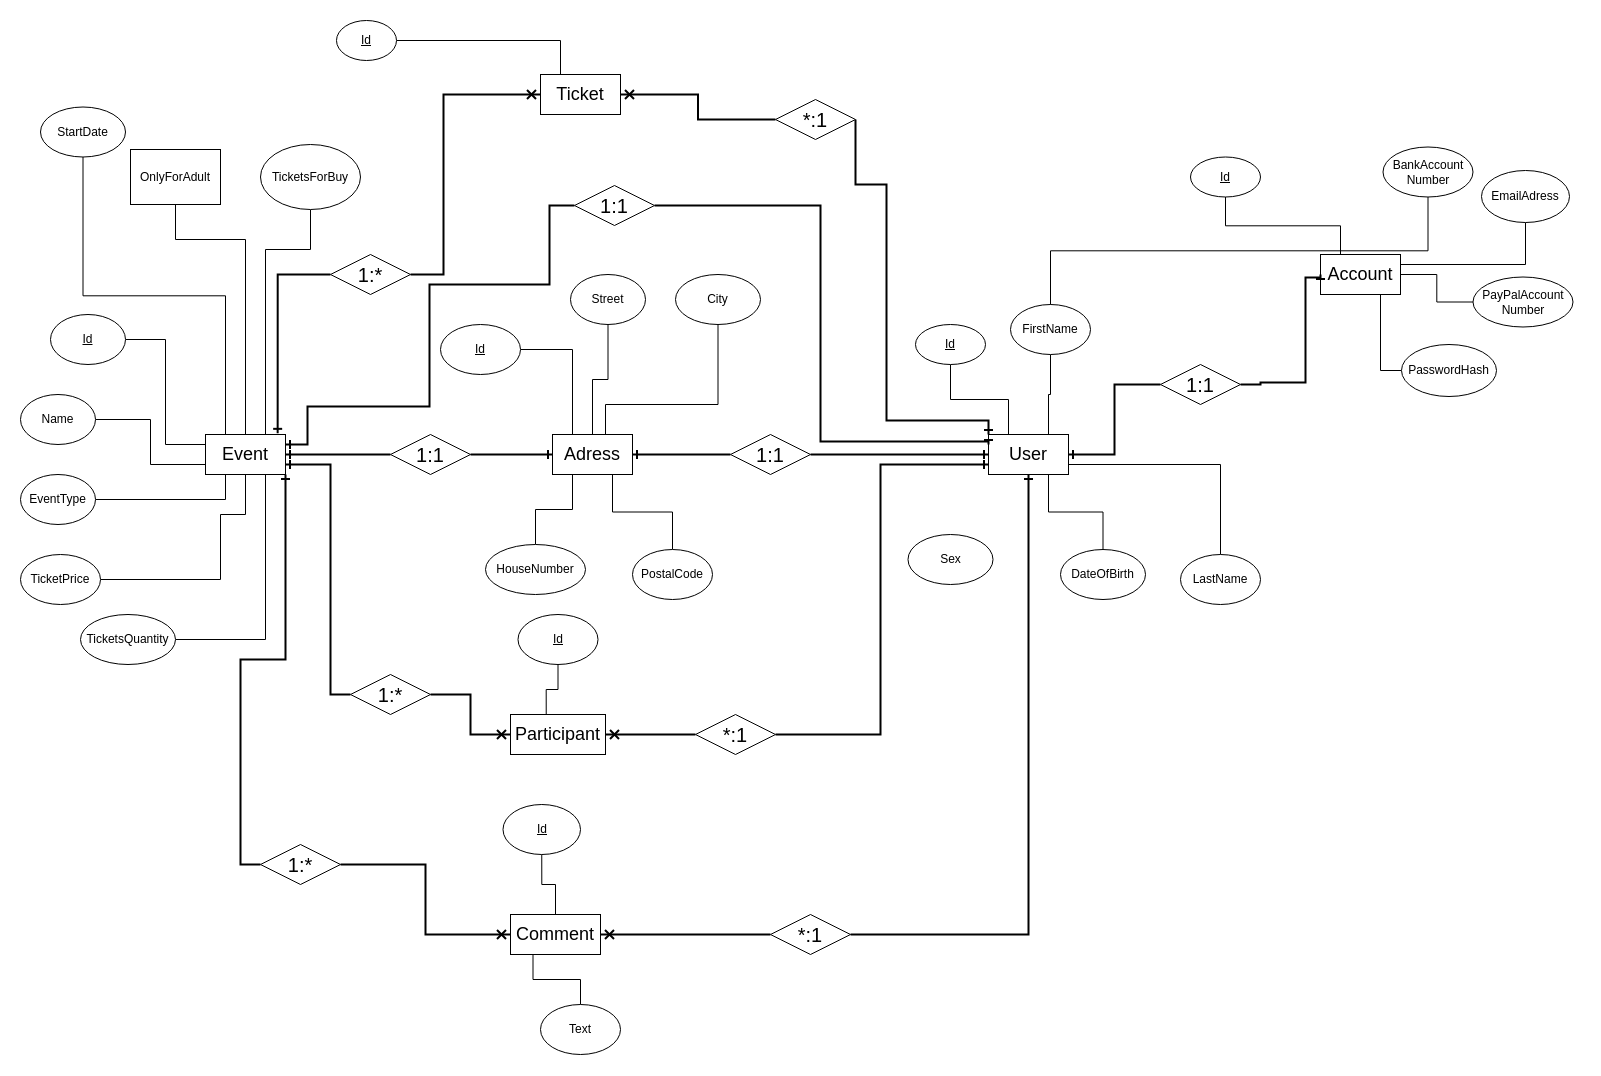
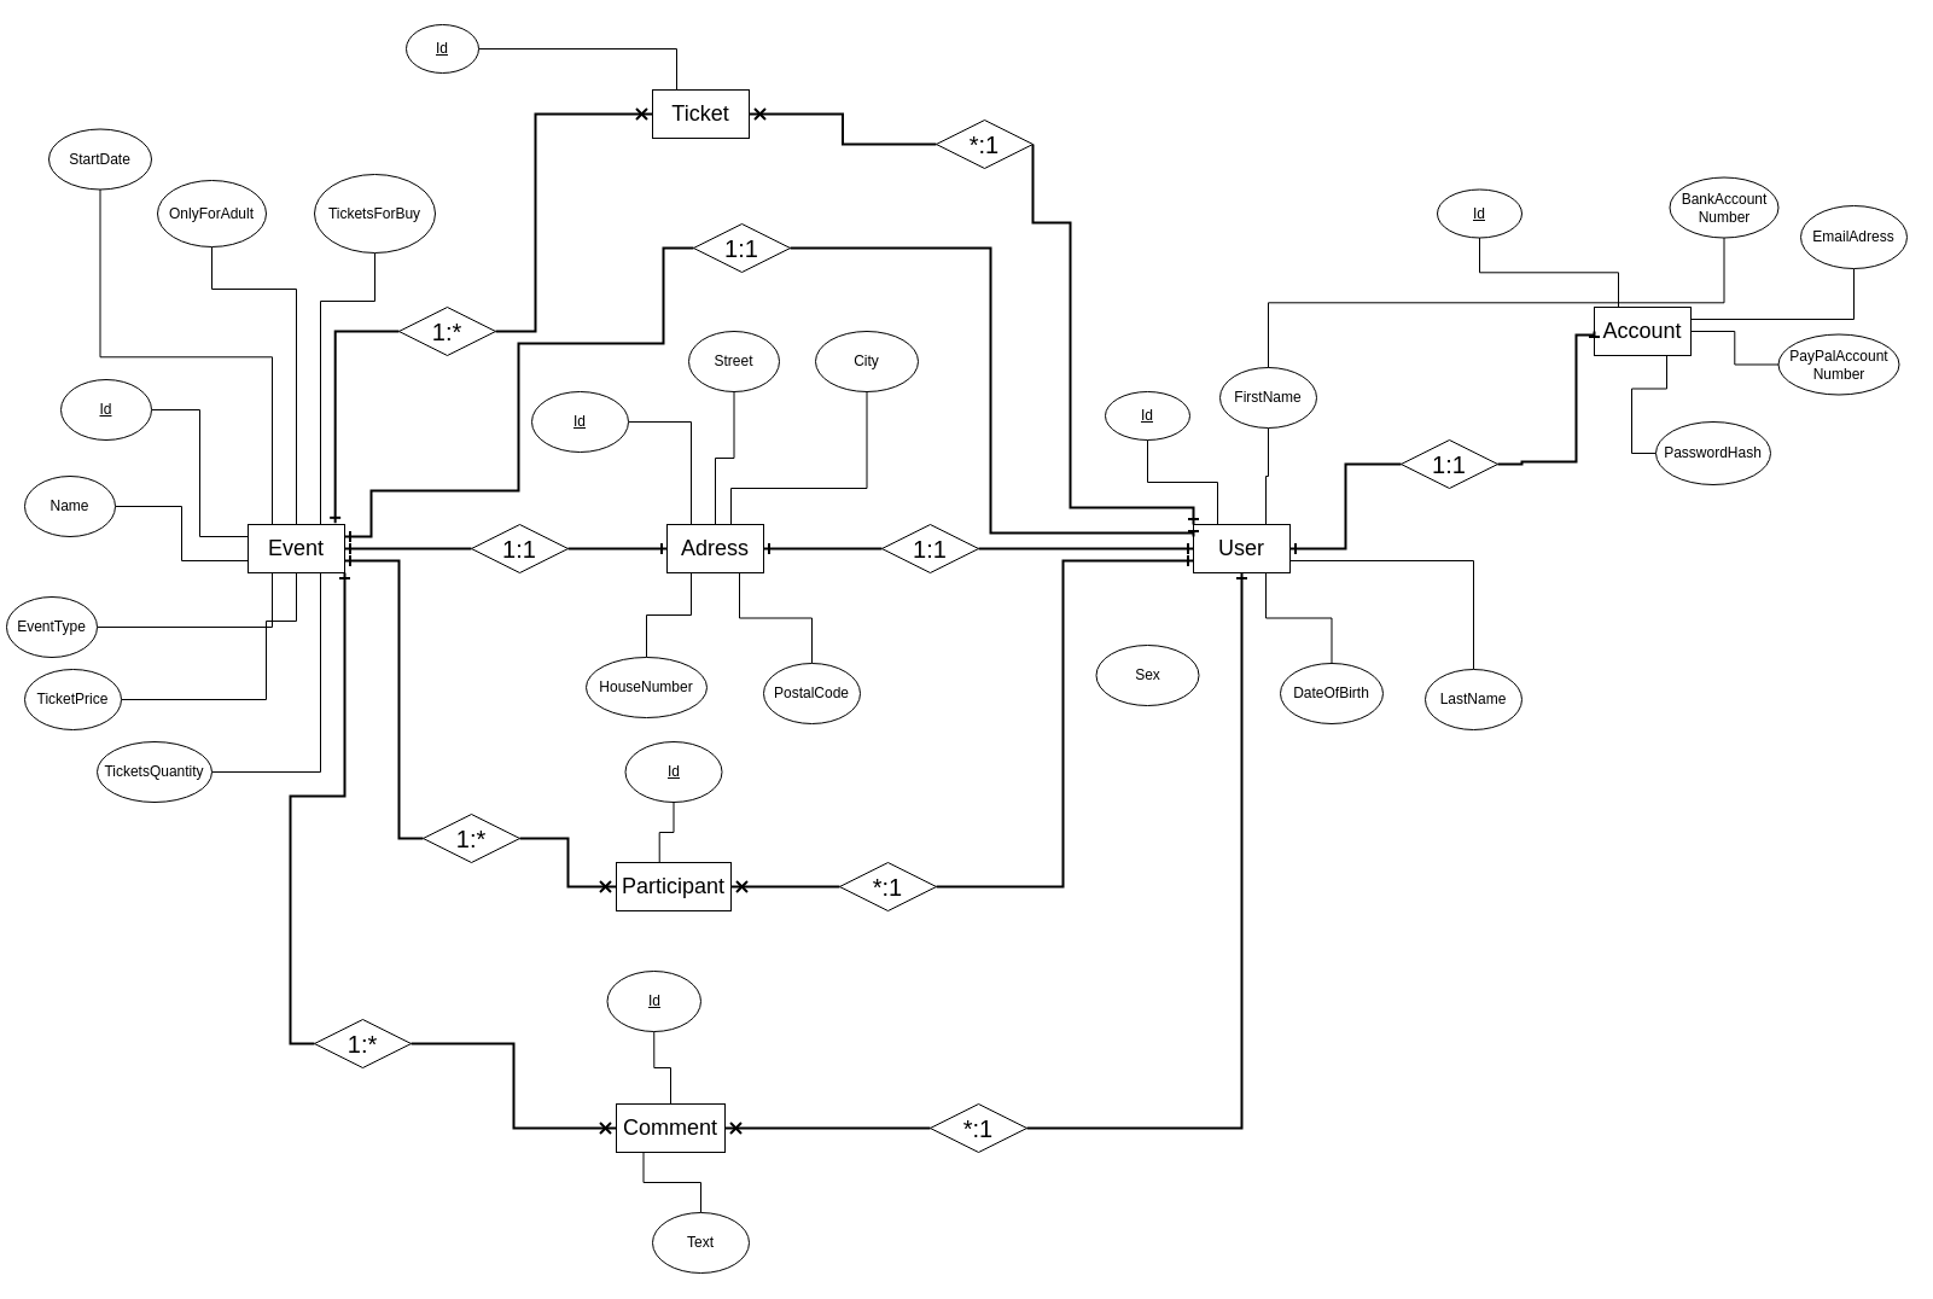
- <mxCell id="84" value="OnlyForAdult" style="whiteSpace=wrap;html=1;rounded=0;" parent="1" vertex="1"><mxGeometry x="130" y="149" width="90" height="55" as="geometry" /></mxCell>
+ <mxCell id="84" value="OnlyForAdult" style="ellipse;whiteSpace=wrap;html=1;" parent="1" vertex="1"><mxGeometry x="130" y="149" width="90" height="55" as="geometry" /></mxCell>
- <mxCell id="91" value="EmailAdress" style="ellipse;whiteSpace=wrap;html=1;" vertex="1" parent="1"><mxGeometry x="1481" y="170" width="88" height="52" as="geometry" /></mxCell>
+ <mxCell id="91" value="EmailAdress" style="ellipse;whiteSpace=wrap;html=1;" vertex="1" parent="1"><mxGeometry x="1491" y="170" width="88" height="52" as="geometry" /></mxCell>
- <mxCell id="92" value="PasswordHash" style="ellipse;whiteSpace=wrap;html=1;" vertex="1" parent="1"><mxGeometry x="1401" y="344" width="95" height="52" as="geometry" /></mxCell>
+ <mxCell id="92" value="PasswordHash" style="ellipse;whiteSpace=wrap;html=1;" vertex="1" parent="1"><mxGeometry x="1371" y="349" width="95" height="52" as="geometry" /></mxCell>
- <mxCell id="17" value="EventType" style="ellipse;whiteSpace=wrap;html=1;" parent="1" vertex="1"><mxGeometry x="20" y="474" width="75" height="50" as="geometry" /></mxCell>
+ <mxCell id="17" value="EventType" style="ellipse;whiteSpace=wrap;html=1;" parent="1" vertex="1"><mxGeometry x="5" y="494" width="75" height="50" as="geometry" /></mxCell>
